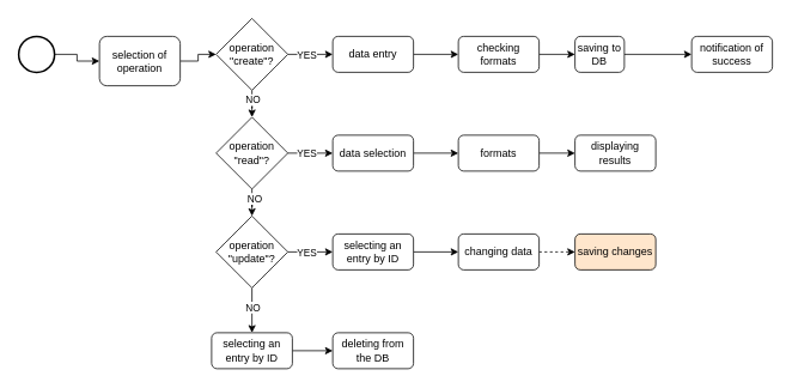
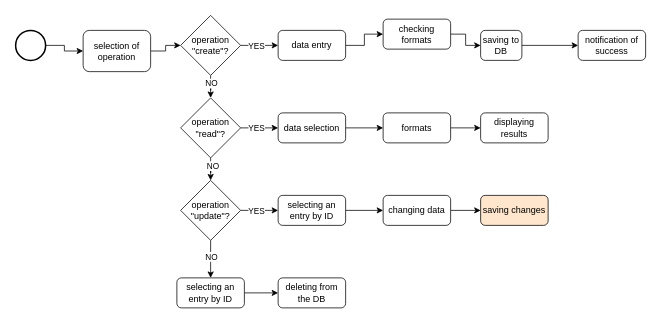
- <mxCell id="14" value="checking formats" style="rounded=1;whiteSpace=wrap;html=1;" vertex="1" parent="1"><mxGeometry x="510" y="40" width="90" height="40" as="geometry" /></mxCell>
+ <mxCell id="14" value="checking formats" style="rounded=1;whiteSpace=wrap;html=1;" vertex="1" parent="1"><mxGeometry x="510" y="25" width="90" height="40" as="geometry" /></mxCell>
- <mxCell id="35" style="edgeStyle=orthogonalEdgeStyle;rounded=0;orthogonalLoop=1;jettySize=auto;html=1;dashed=1;" edge="1" parent="1" source="36" target="37"><mxGeometry relative="1" as="geometry" /></mxCell>
+ <mxCell id="35" style="edgeStyle=orthogonalEdgeStyle;rounded=0;orthogonalLoop=1;jettySize=auto;html=1;" edge="1" parent="1" source="36" target="37"><mxGeometry relative="1" as="geometry" /></mxCell>
